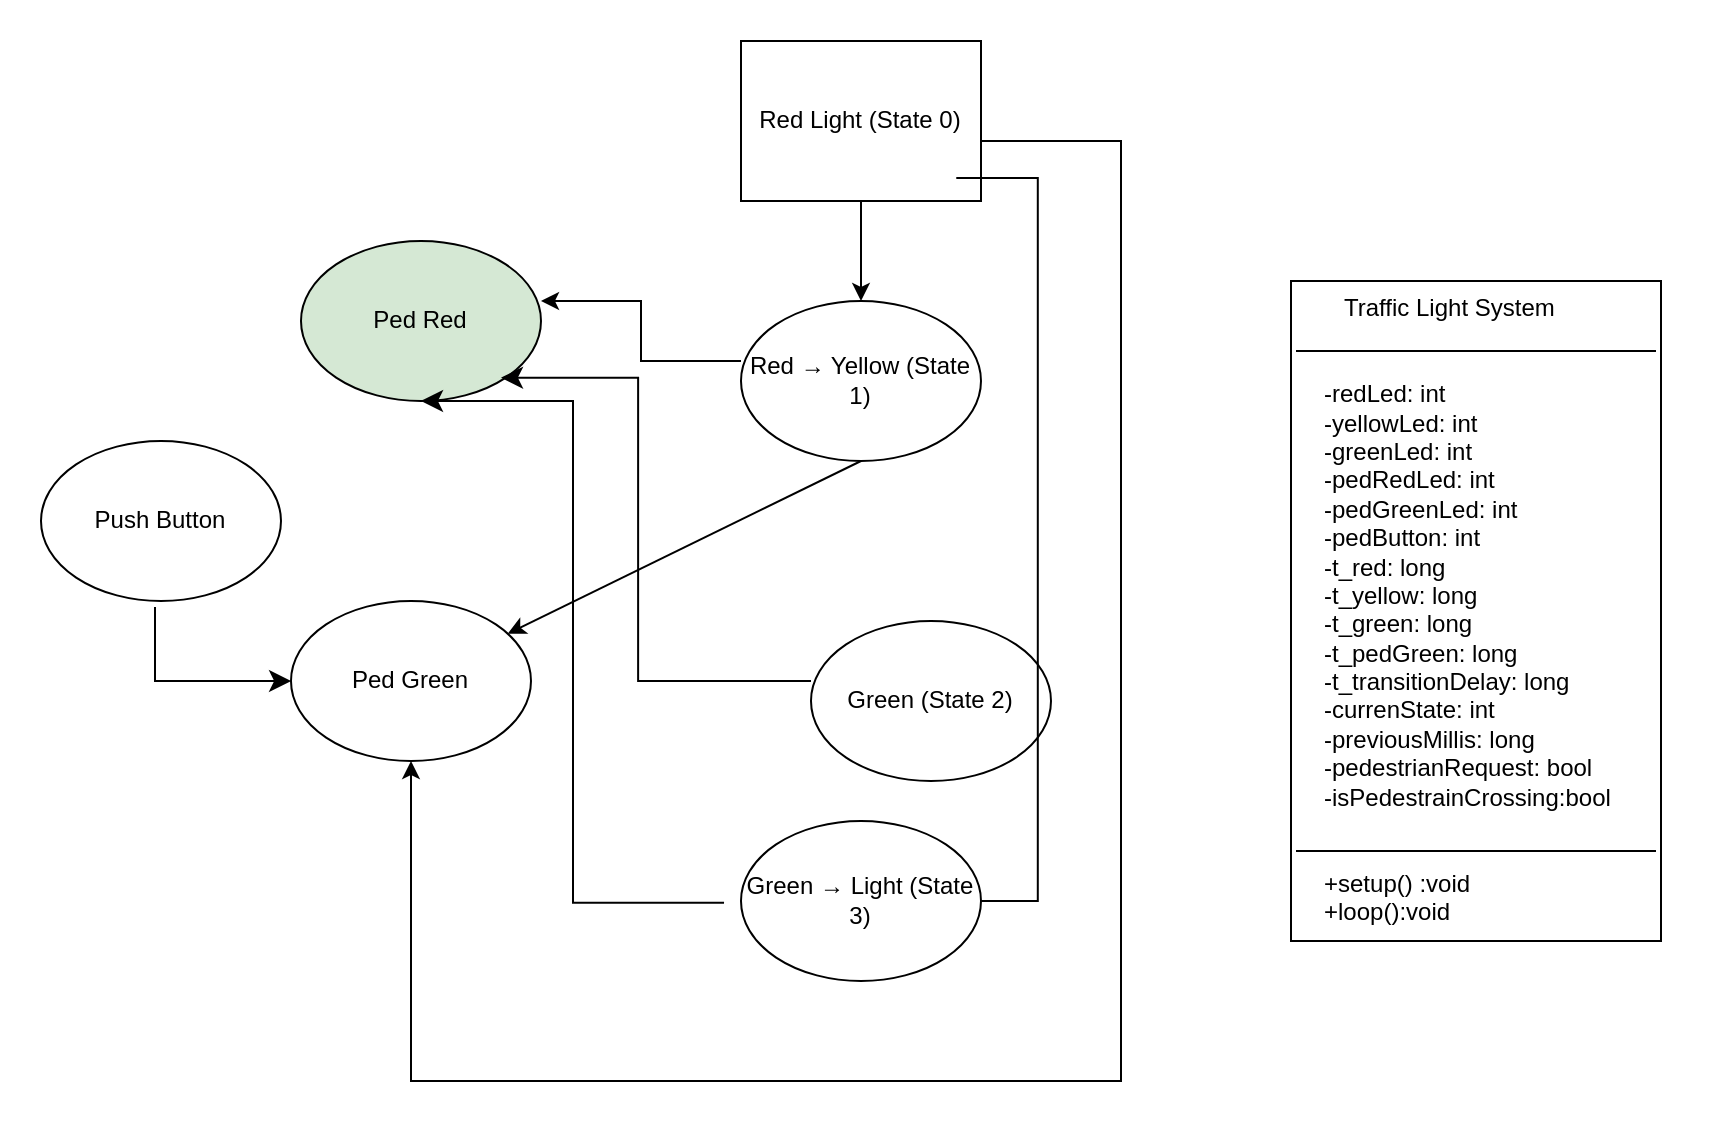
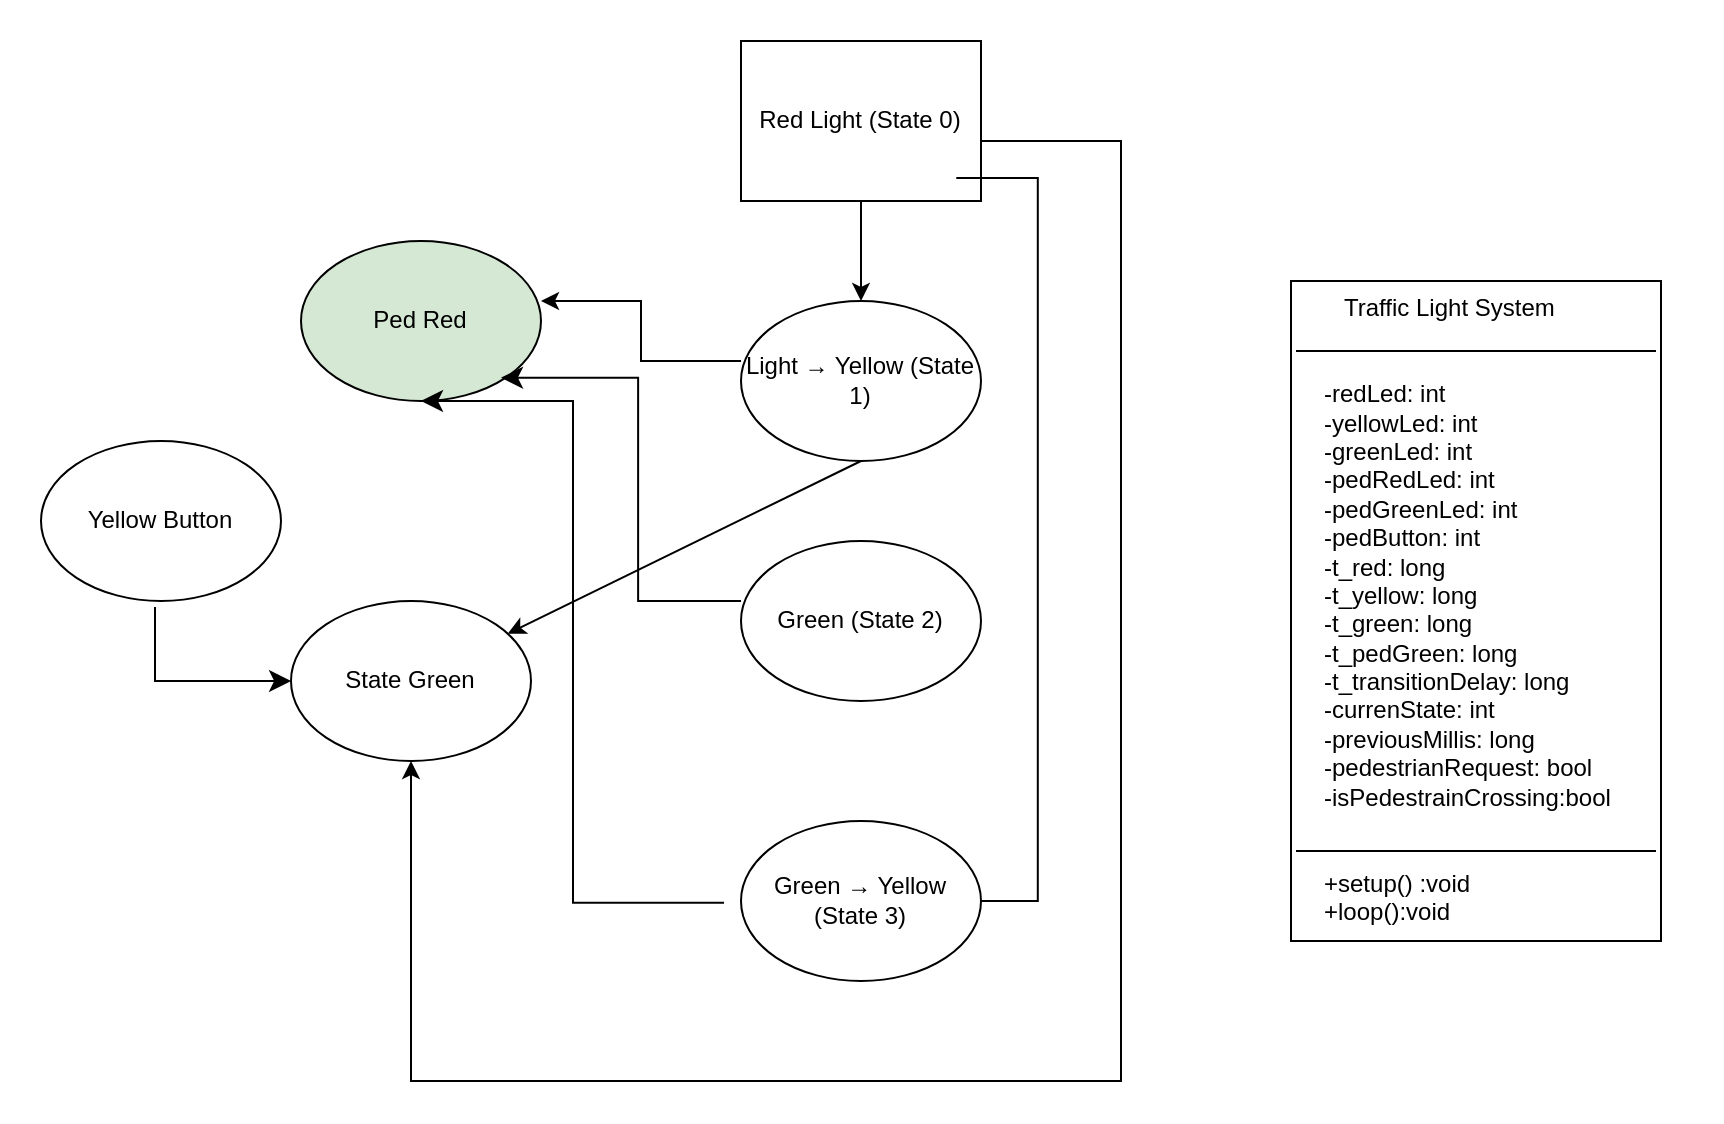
- <mxCell id="4" value="Red → Yellow (State 1)" style="ellipse;whiteSpace=wrap;html=1;" parent="1" vertex="1"><mxGeometry x="370" y="150" width="120" height="80" as="geometry" /></mxCell>
+ <mxCell id="4" value="Light → Yellow (State 1)" style="ellipse;whiteSpace=wrap;html=1;" parent="1" vertex="1"><mxGeometry x="370" y="150" width="120" height="80" as="geometry" /></mxCell>
- <mxCell id="20" value="Push Button" style="ellipse;whiteSpace=wrap;html=1;" vertex="1" parent="1"><mxGeometry x="20" y="220" width="120" height="80" as="geometry" /></mxCell>
+ <mxCell id="20" value="Yellow Button" style="ellipse;whiteSpace=wrap;html=1;" vertex="1" parent="1"><mxGeometry x="20" y="220" width="120" height="80" as="geometry" /></mxCell>
- <mxCell id="13" value="Ped Green" style="ellipse;whiteSpace=wrap;html=1;" vertex="1" parent="1"><mxGeometry x="145" y="300" width="120" height="80" as="geometry" /></mxCell>
+ <mxCell id="13" value="State Green" style="ellipse;whiteSpace=wrap;html=1;" vertex="1" parent="1"><mxGeometry x="145" y="300" width="120" height="80" as="geometry" /></mxCell>
- <mxCell id="5" value="Green (State 2)" style="ellipse;whiteSpace=wrap;html=1;" parent="1" vertex="1"><mxGeometry x="405" y="310" width="120" height="80" as="geometry" /></mxCell>
+ <mxCell id="5" value="Green (State 2)" style="ellipse;whiteSpace=wrap;html=1;" parent="1" vertex="1"><mxGeometry x="370" y="270" width="120" height="80" as="geometry" /></mxCell>
- <mxCell id="6" value="Green → Light (State 3)" style="ellipse;whiteSpace=wrap;html=1;" parent="1" vertex="1"><mxGeometry x="370" y="410" width="120" height="80" as="geometry" /></mxCell>
+ <mxCell id="6" value="Green → Yellow (State 3)" style="ellipse;whiteSpace=wrap;html=1;" parent="1" vertex="1"><mxGeometry x="370" y="410" width="120" height="80" as="geometry" /></mxCell>
